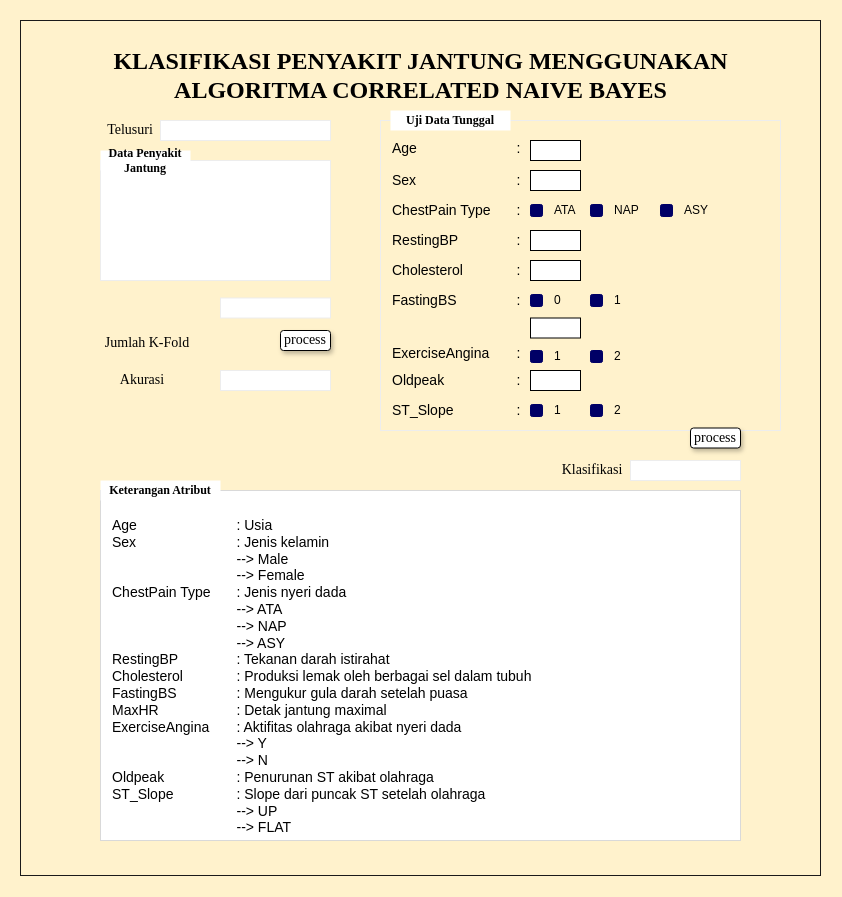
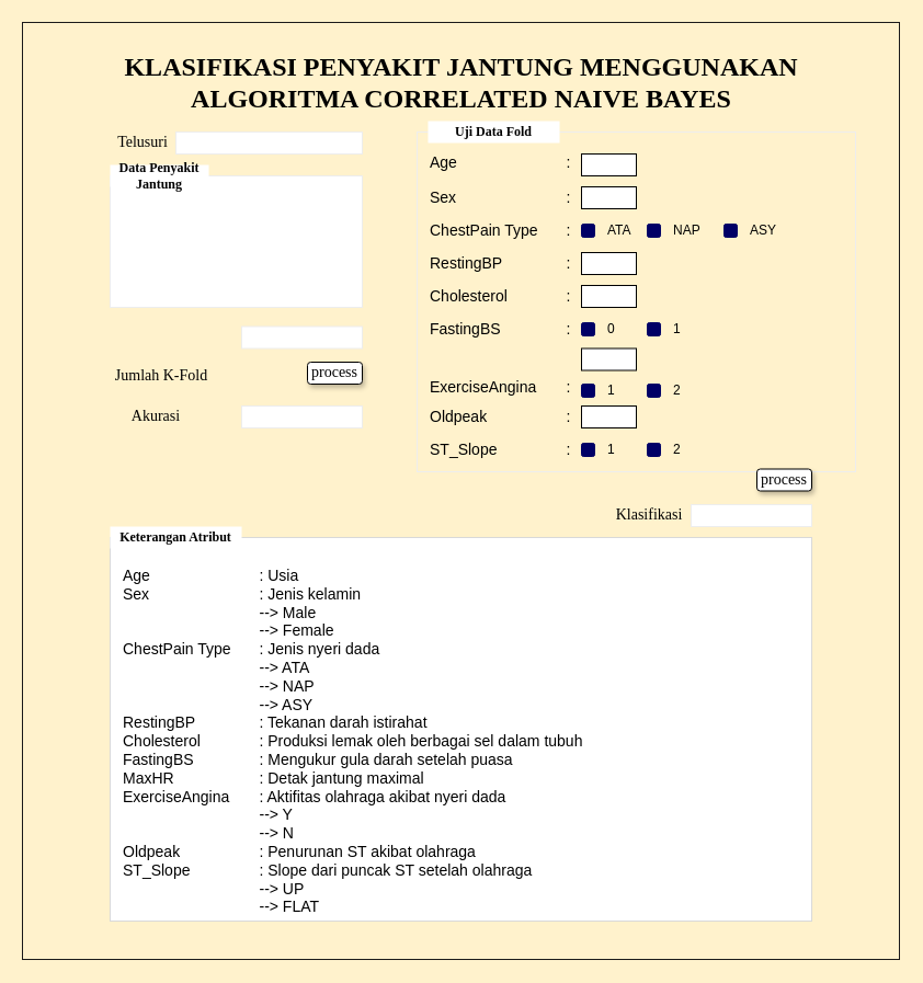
- <mxCell id="16" value="Uji Data Tunggal" style="rounded=0;whiteSpace=wrap;html=1;shadow=0;glass=0;sketch=0;fontFamily=Times New Roman;strokeColor=none;fillColor=default;gradientColor=none;fontStyle=1" parent="1" vertex="1"><mxGeometry x="390" y="110" width="120" height="20" as="geometry" /></mxCell>
+ <mxCell id="16" value="Uji Data Fold" style="rounded=0;whiteSpace=wrap;html=1;shadow=0;glass=0;sketch=0;fontFamily=Times New Roman;strokeColor=none;fillColor=default;gradientColor=none;fontStyle=1" parent="1" vertex="1"><mxGeometry x="390" y="110" width="120" height="20" as="geometry" /></mxCell>
